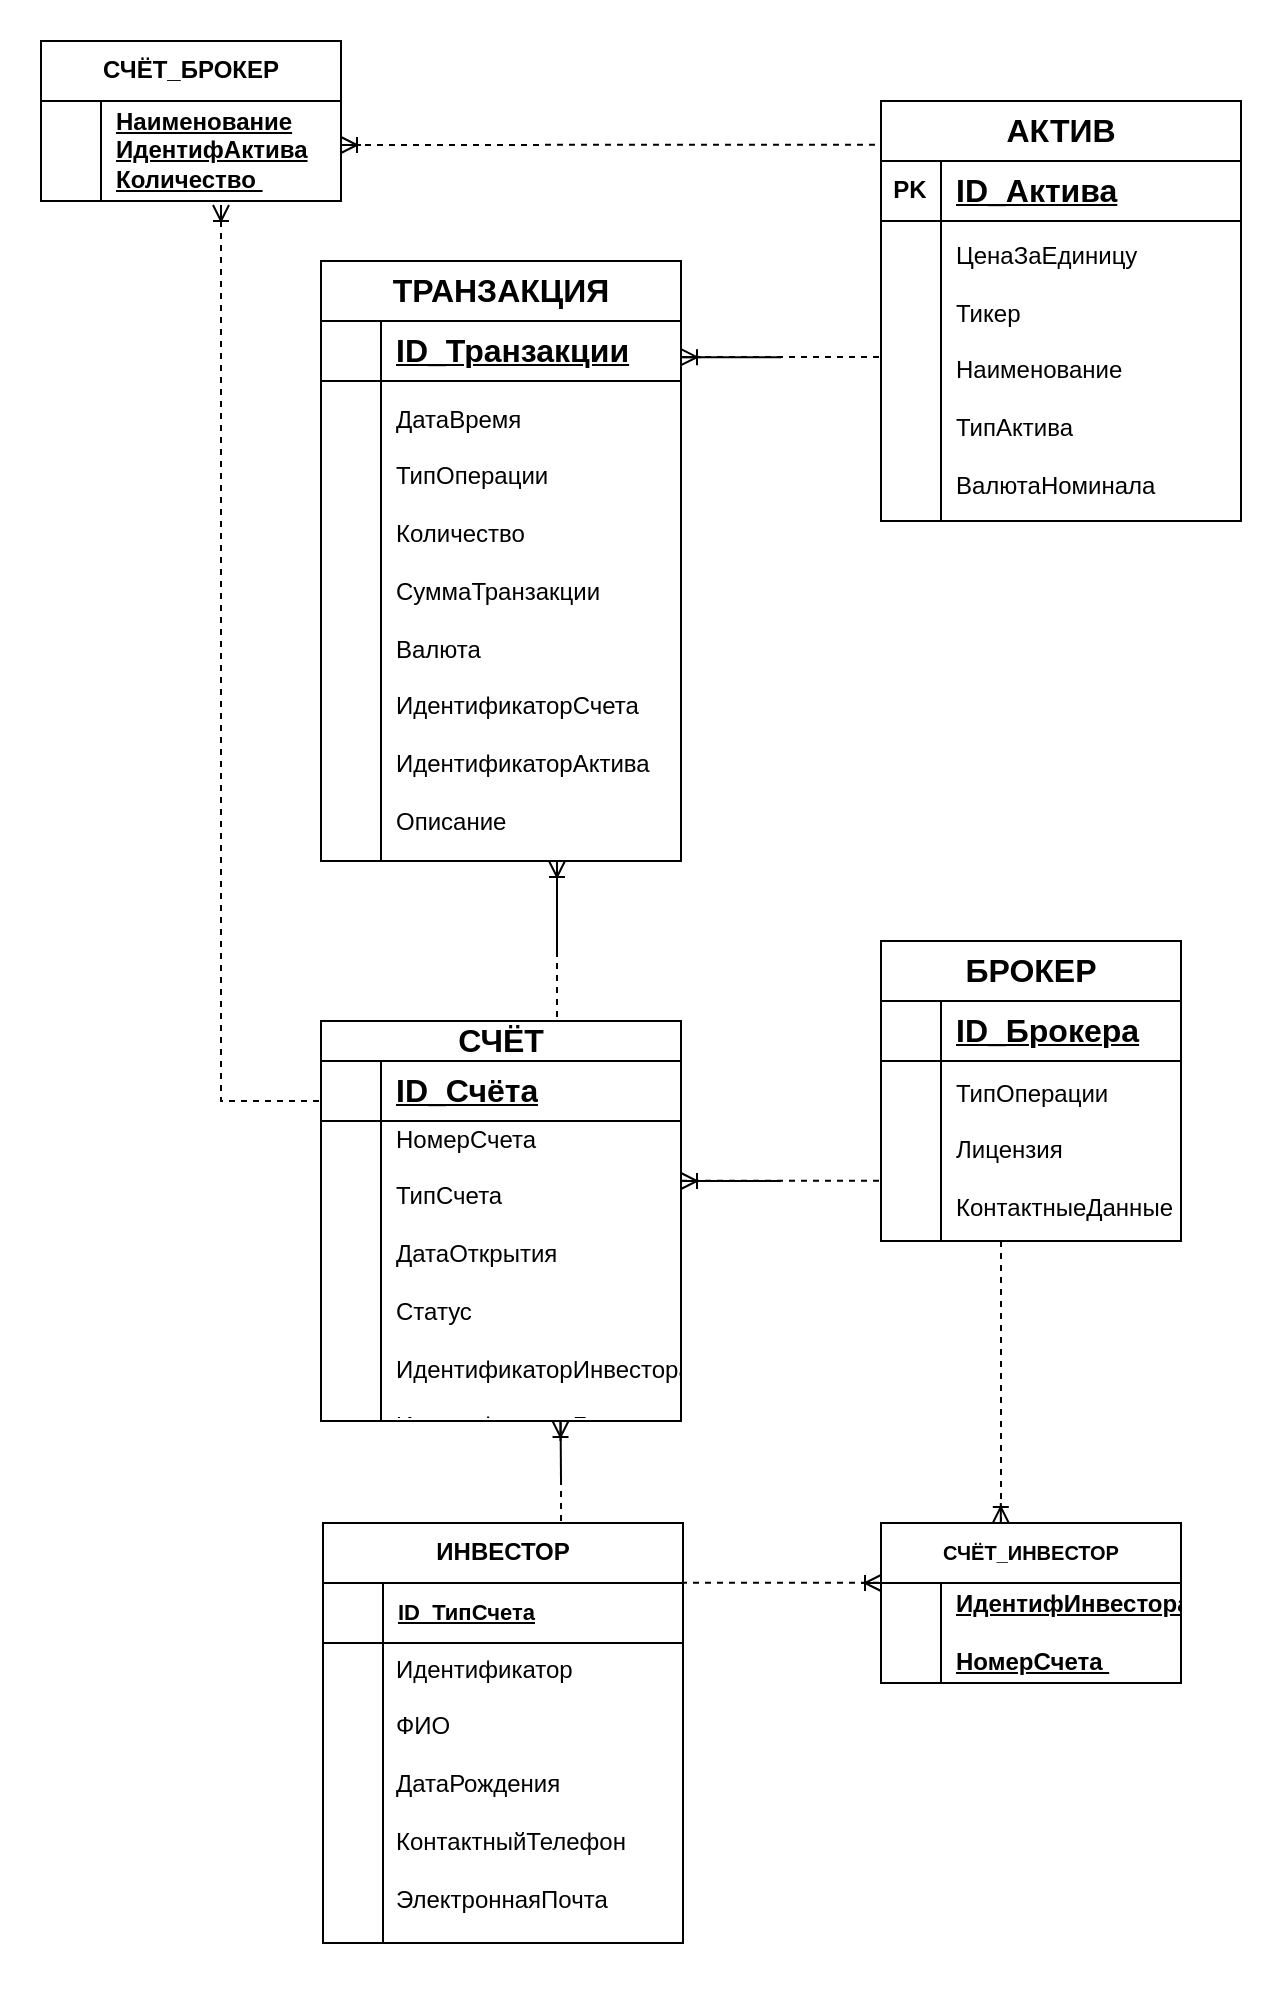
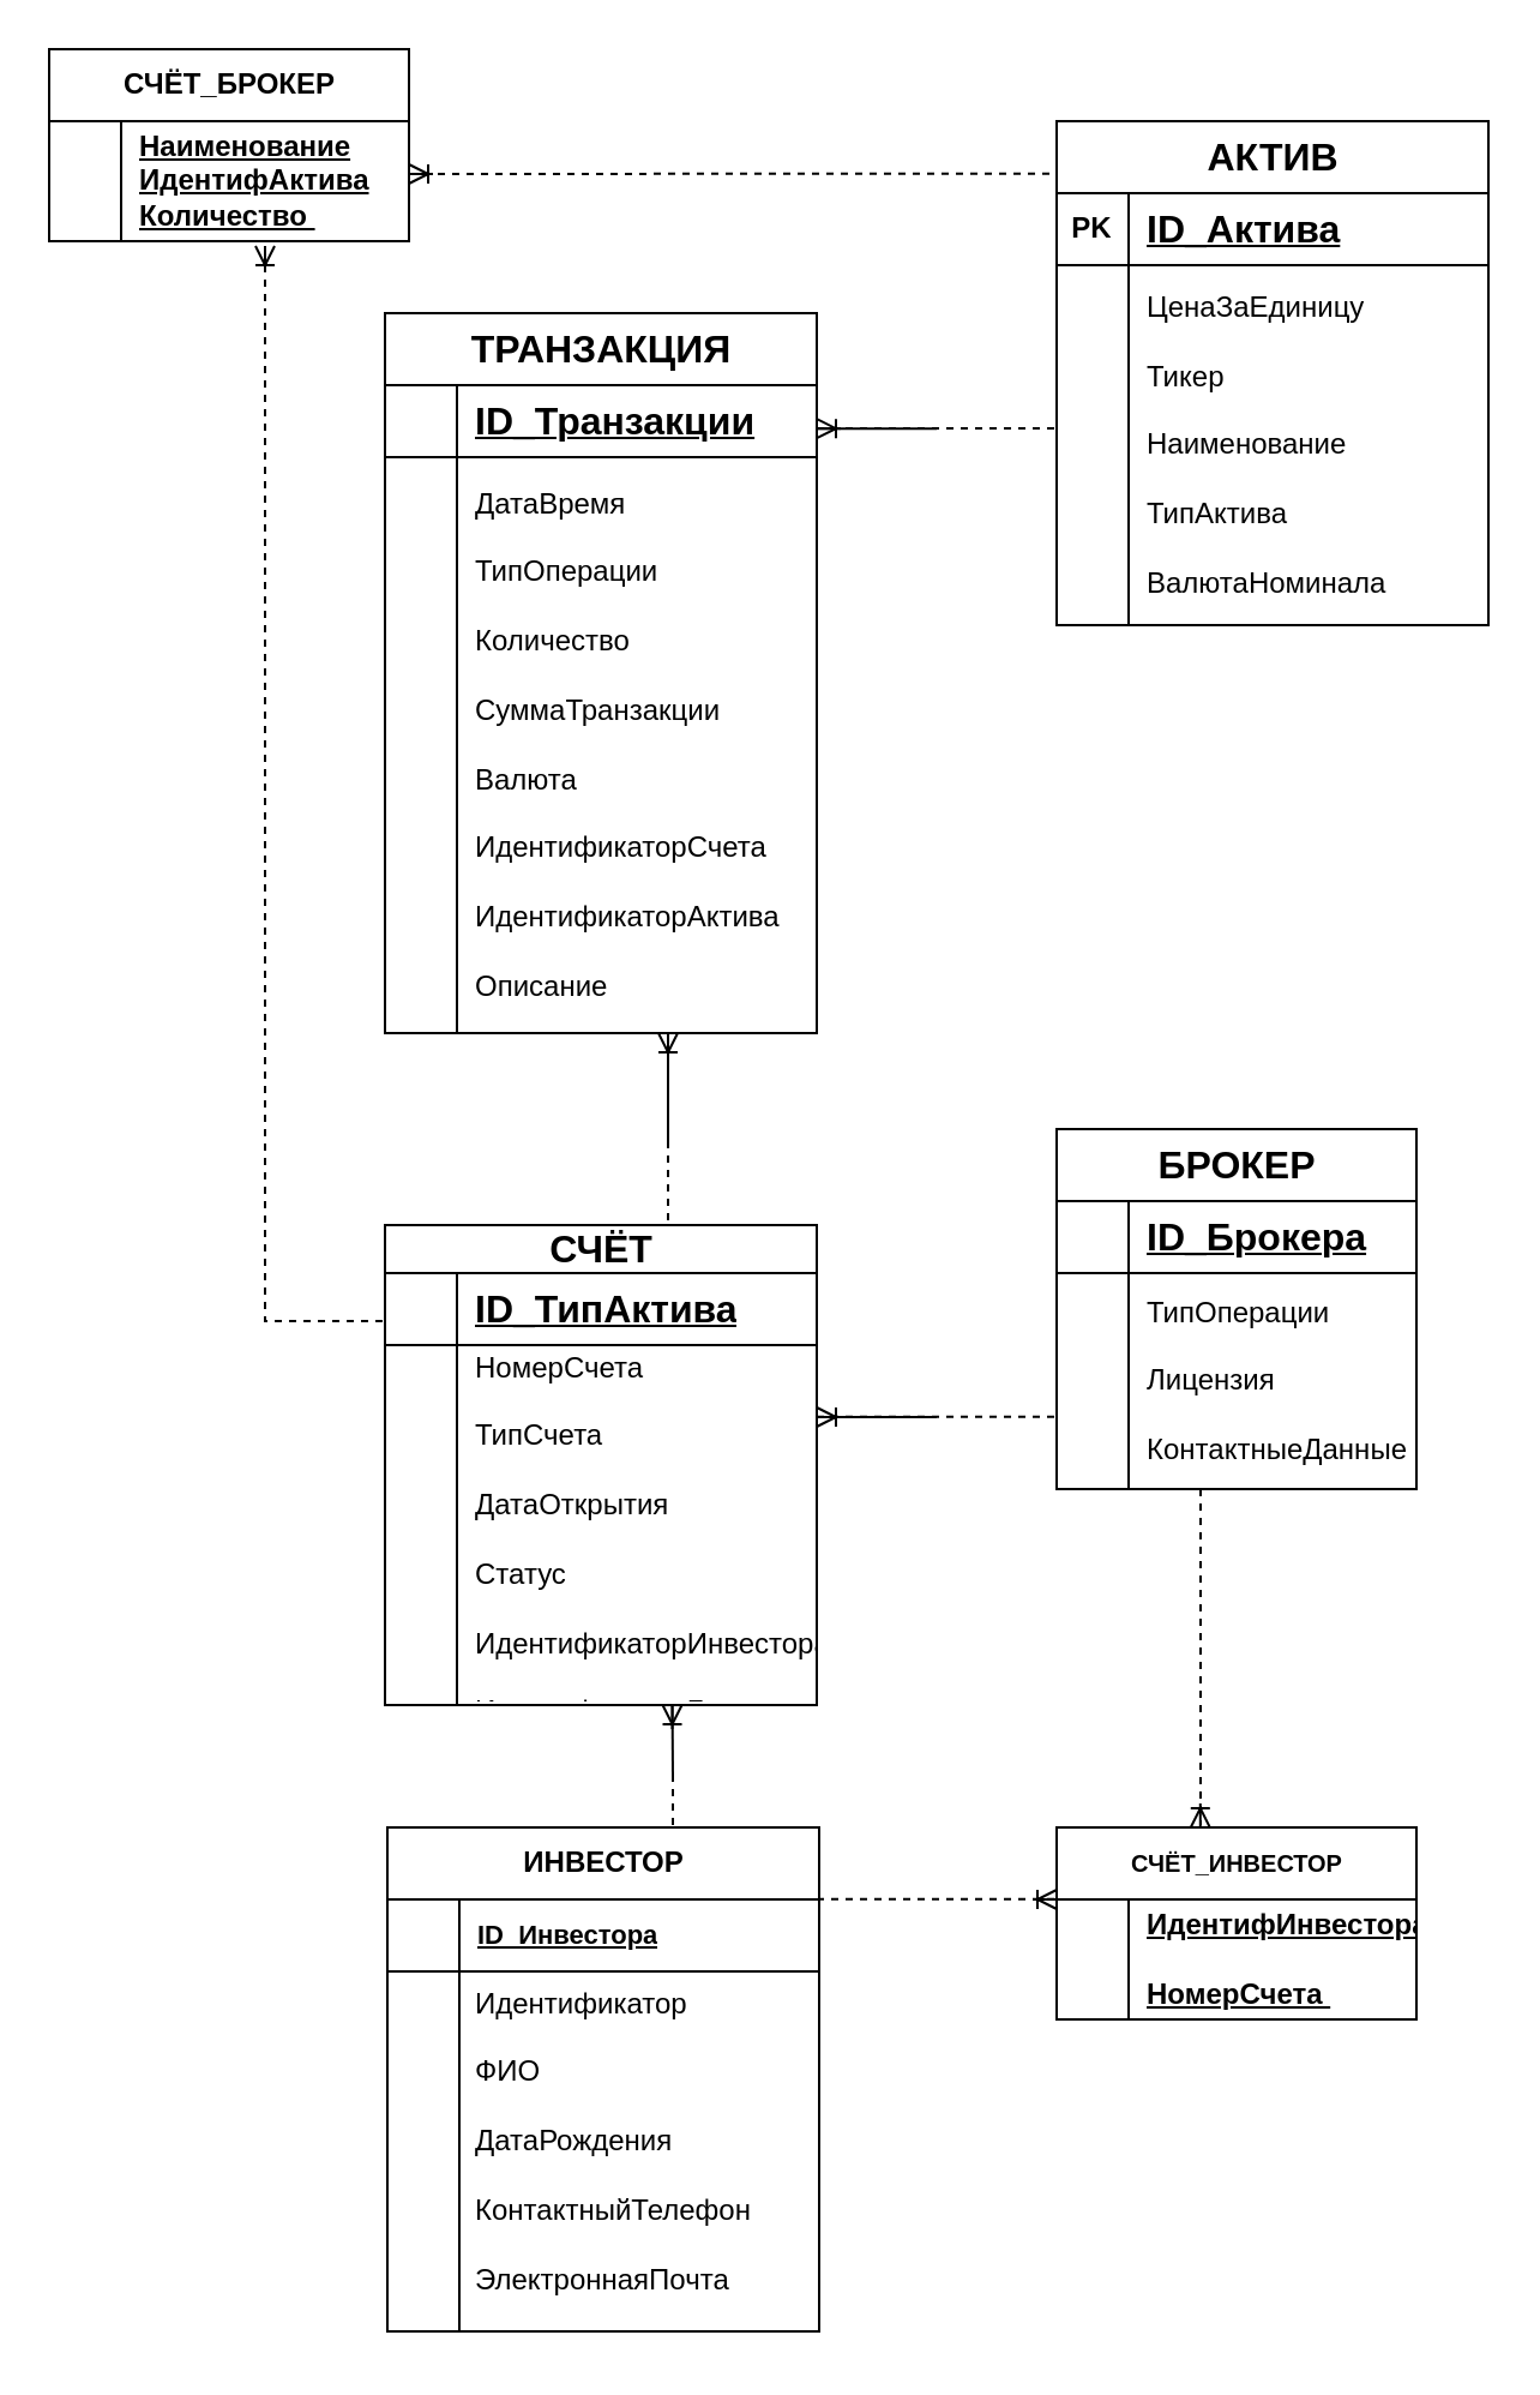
- <mxCell id="34" value="&lt;span style=&quot;font-size:12.0pt;line-height:107%;&lt;br/&gt;font-family:&amp;quot;Times New Roman&amp;quot;,serif;mso-fareast-font-family:Calibri;mso-fareast-theme-font:&lt;br/&gt;minor-latin;mso-ansi-language:RU;mso-fareast-language:EN-US;mso-bidi-language:&lt;br/&gt;AR-SA&quot;&gt;ID_Счёта&lt;/span&gt;" style="shape=partialRectangle;connectable=0;fillColor=none;top=0;left=0;bottom=0;right=0;align=left;spacingLeft=6;fontStyle=5;overflow=hidden;whiteSpace=wrap;html=1;" vertex="1" parent="32"><mxGeometry x="30" width="150" height="30" as="geometry"><mxRectangle width="150" height="30" as="alternateBounds" /></mxGeometry></mxCell>
+ <mxCell id="34" value="&lt;span style=&quot;font-size:12.0pt;line-height:107%;&lt;br/&gt;font-family:&amp;quot;Times New Roman&amp;quot;,serif;mso-fareast-font-family:Calibri;mso-fareast-theme-font:&lt;br/&gt;minor-latin;mso-ansi-language:RU;mso-fareast-language:EN-US;mso-bidi-language:&lt;br/&gt;AR-SA&quot;&gt;ID_ТипАктива&lt;/span&gt;" style="shape=partialRectangle;connectable=0;fillColor=none;top=0;left=0;bottom=0;right=0;align=left;spacingLeft=6;fontStyle=5;overflow=hidden;whiteSpace=wrap;html=1;" vertex="1" parent="32"><mxGeometry x="30" width="150" height="30" as="geometry"><mxRectangle width="150" height="30" as="alternateBounds" /></mxGeometry></mxCell>
- <mxCell id="65" value="&lt;font style=&quot;font-size: 11px;&quot;&gt;&lt;span style=&quot;line-height: 107%;&quot;&gt;ID_ТипСчета&lt;/span&gt;&lt;/font&gt;" style="shape=partialRectangle;connectable=0;fillColor=none;top=0;left=0;bottom=0;right=0;align=left;spacingLeft=6;fontStyle=5;overflow=hidden;whiteSpace=wrap;html=1;" vertex="1" parent="63"><mxGeometry x="30" width="150" height="30" as="geometry"><mxRectangle width="150" height="30" as="alternateBounds" /></mxGeometry></mxCell>
+ <mxCell id="65" value="&lt;font style=&quot;font-size: 11px;&quot;&gt;&lt;span style=&quot;line-height: 107%;&quot;&gt;ID_Инвестора&lt;/span&gt;&lt;/font&gt;" style="shape=partialRectangle;connectable=0;fillColor=none;top=0;left=0;bottom=0;right=0;align=left;spacingLeft=6;fontStyle=5;overflow=hidden;whiteSpace=wrap;html=1;" vertex="1" parent="63"><mxGeometry x="30" width="150" height="30" as="geometry"><mxRectangle width="150" height="30" as="alternateBounds" /></mxGeometry></mxCell>
